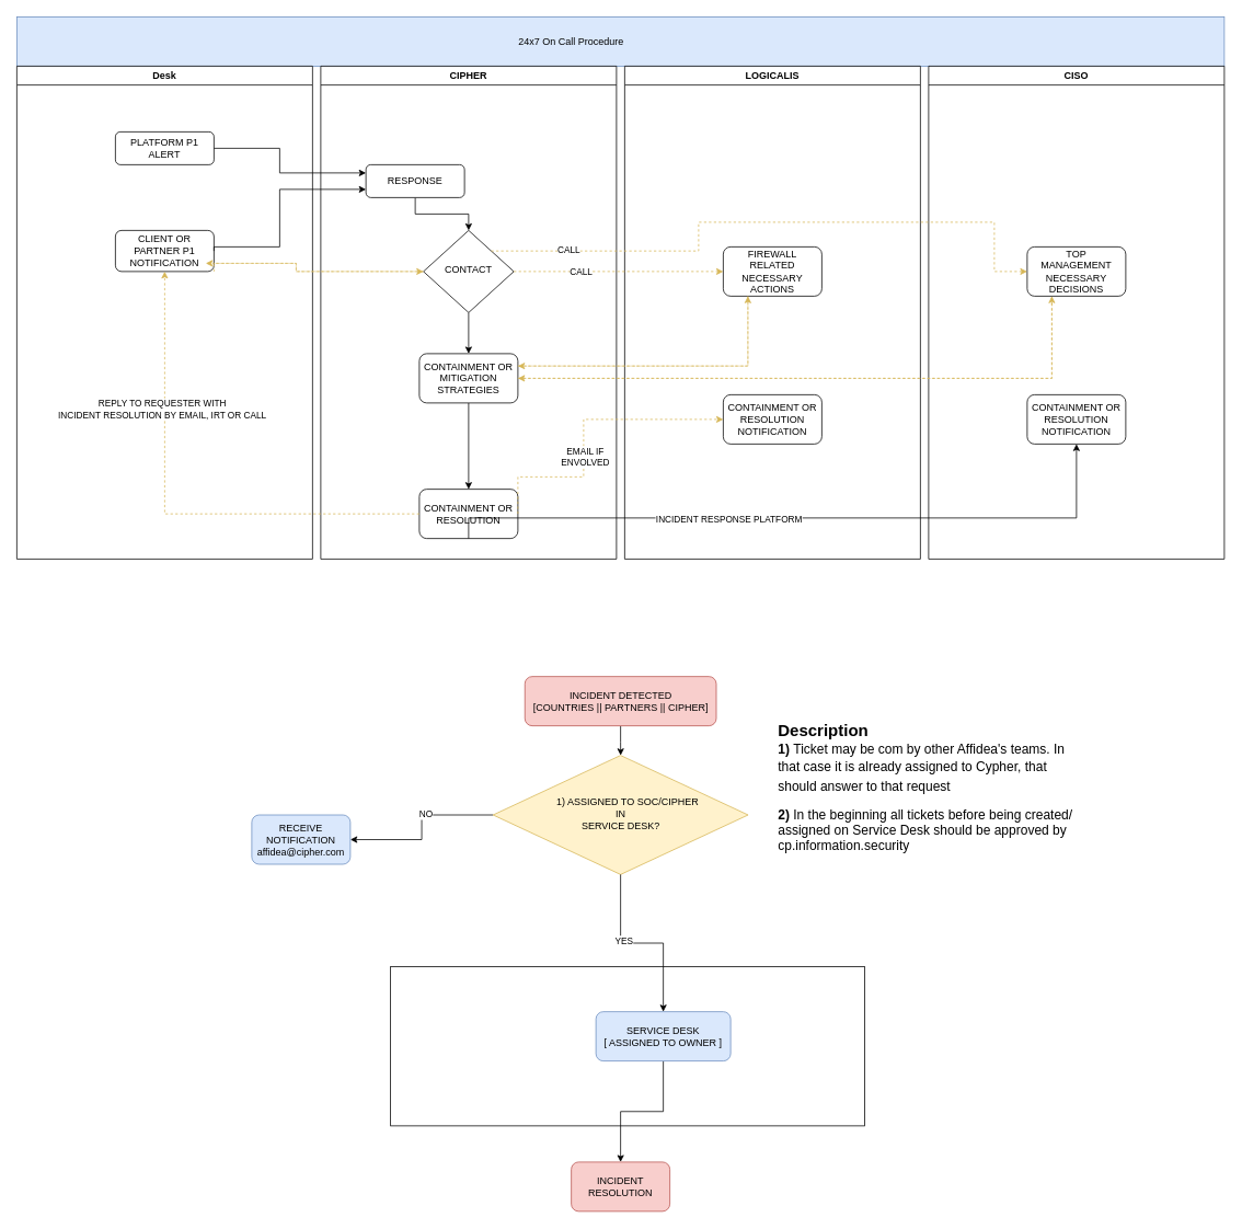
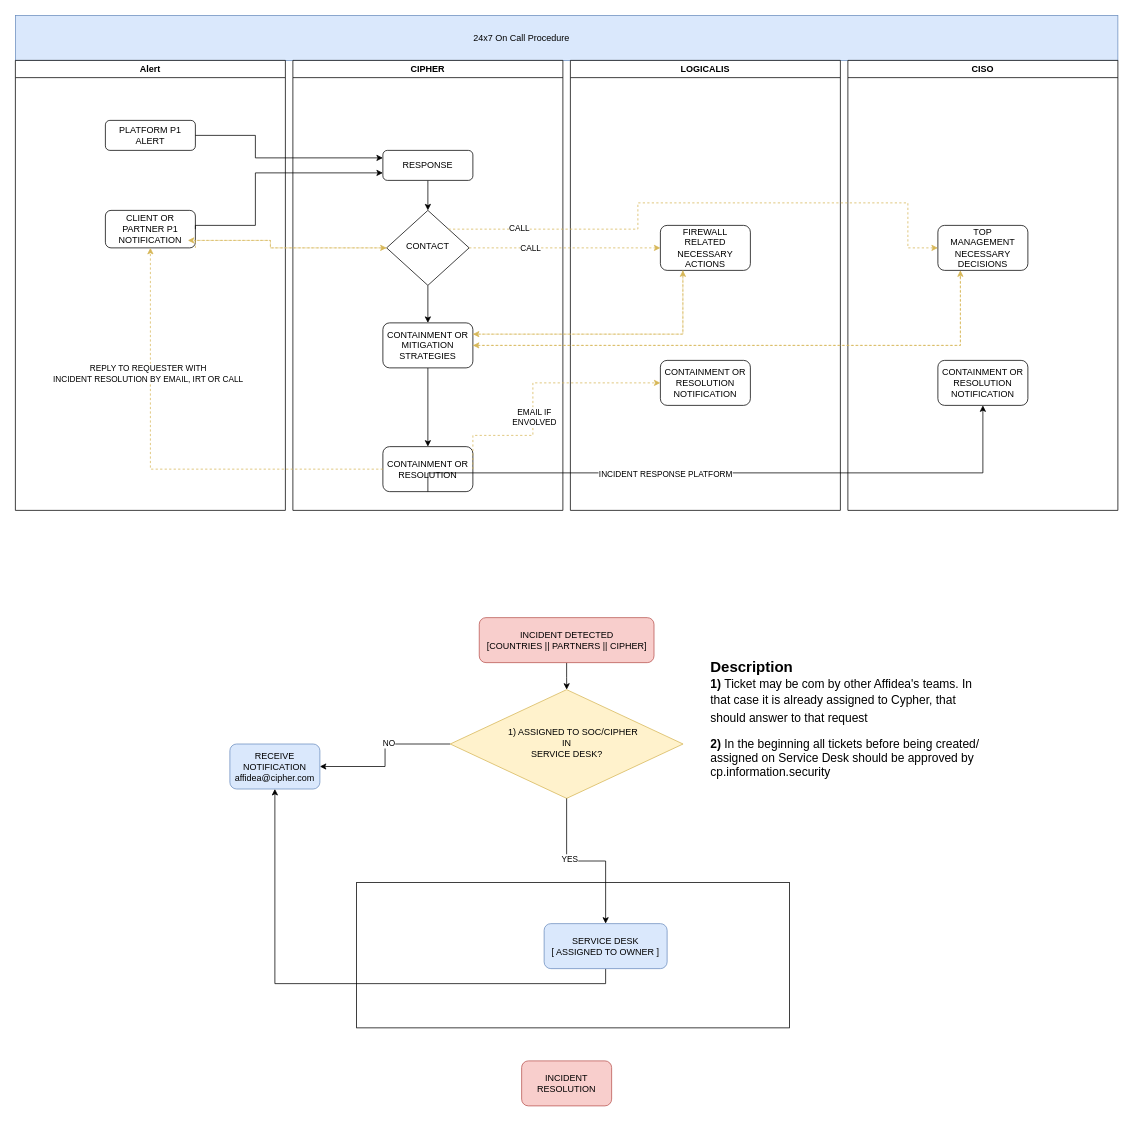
- <mxCell id="4" value="Desk" style="swimlane;whiteSpace=wrap;html=1;" parent="1" vertex="1"><mxGeometry y="80" width="360" height="600" as="geometry" x="20" /></mxCell>
+ <mxCell id="4" value="Alert" style="swimlane;whiteSpace=wrap;html=1;" parent="1" vertex="1"><mxGeometry y="80" width="360" height="600" as="geometry" x="20" /></mxCell>
- <mxCell id="9" value="RESPONSE" style="rounded=1;whiteSpace=wrap;html=1;fontSize=12;glass=0;strokeWidth=1;shadow=0;" parent="7" vertex="1"><mxGeometry x="55" y="120" width="120" height="40" as="geometry" /></mxCell>
+ <mxCell id="9" value="RESPONSE" style="rounded=1;whiteSpace=wrap;html=1;fontSize=12;glass=0;strokeWidth=1;shadow=0;" parent="7" vertex="1"><mxGeometry x="120" y="120" width="120" height="40" as="geometry" /></mxCell>
- <mxCell id="52" style="edgeStyle=orthogonalEdgeStyle;rounded=0;orthogonalLoop=1;jettySize=auto;html=1;exitX=0.5;exitY=1;exitDx=0;exitDy=0;" edge="1" parent="1" source="53" target="54"><mxGeometry relative="1" as="geometry" /></mxCell>
+ <mxCell id="52" style="edgeStyle=orthogonalEdgeStyle;rounded=0;orthogonalLoop=1;jettySize=auto;html=1;exitX=0.5;exitY=1;exitDx=0;exitDy=0;" edge="1" parent="1" source="53" target="51"><mxGeometry relative="1" as="geometry" /></mxCell>
